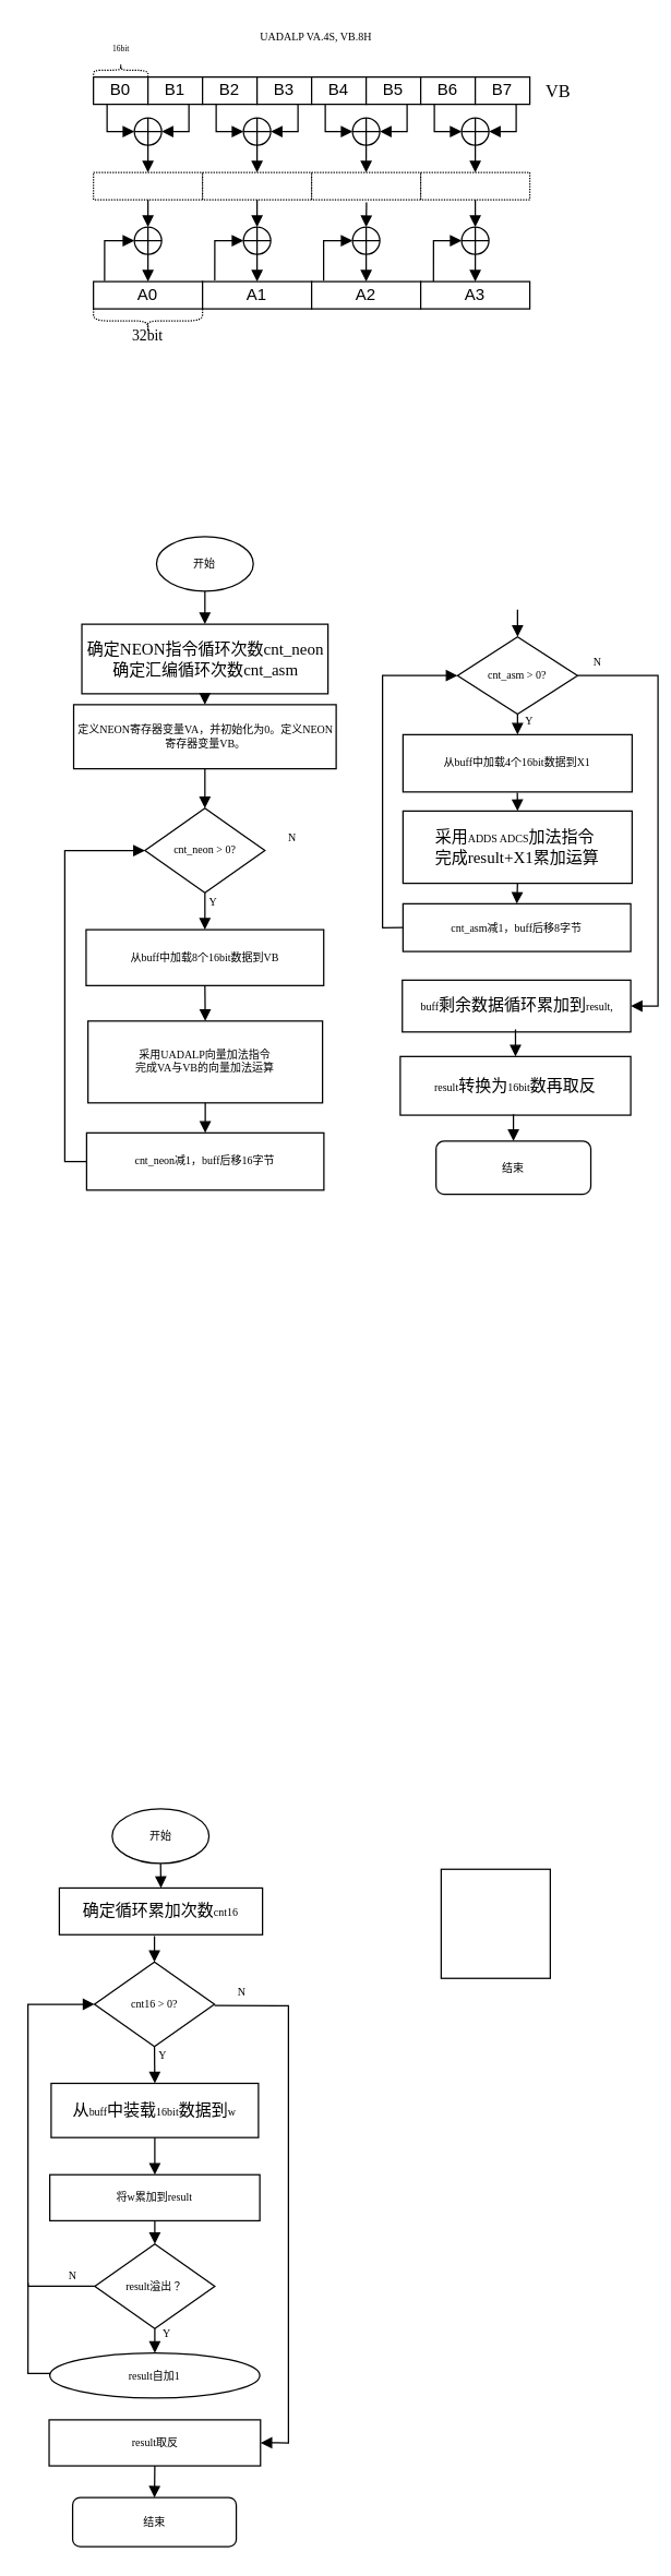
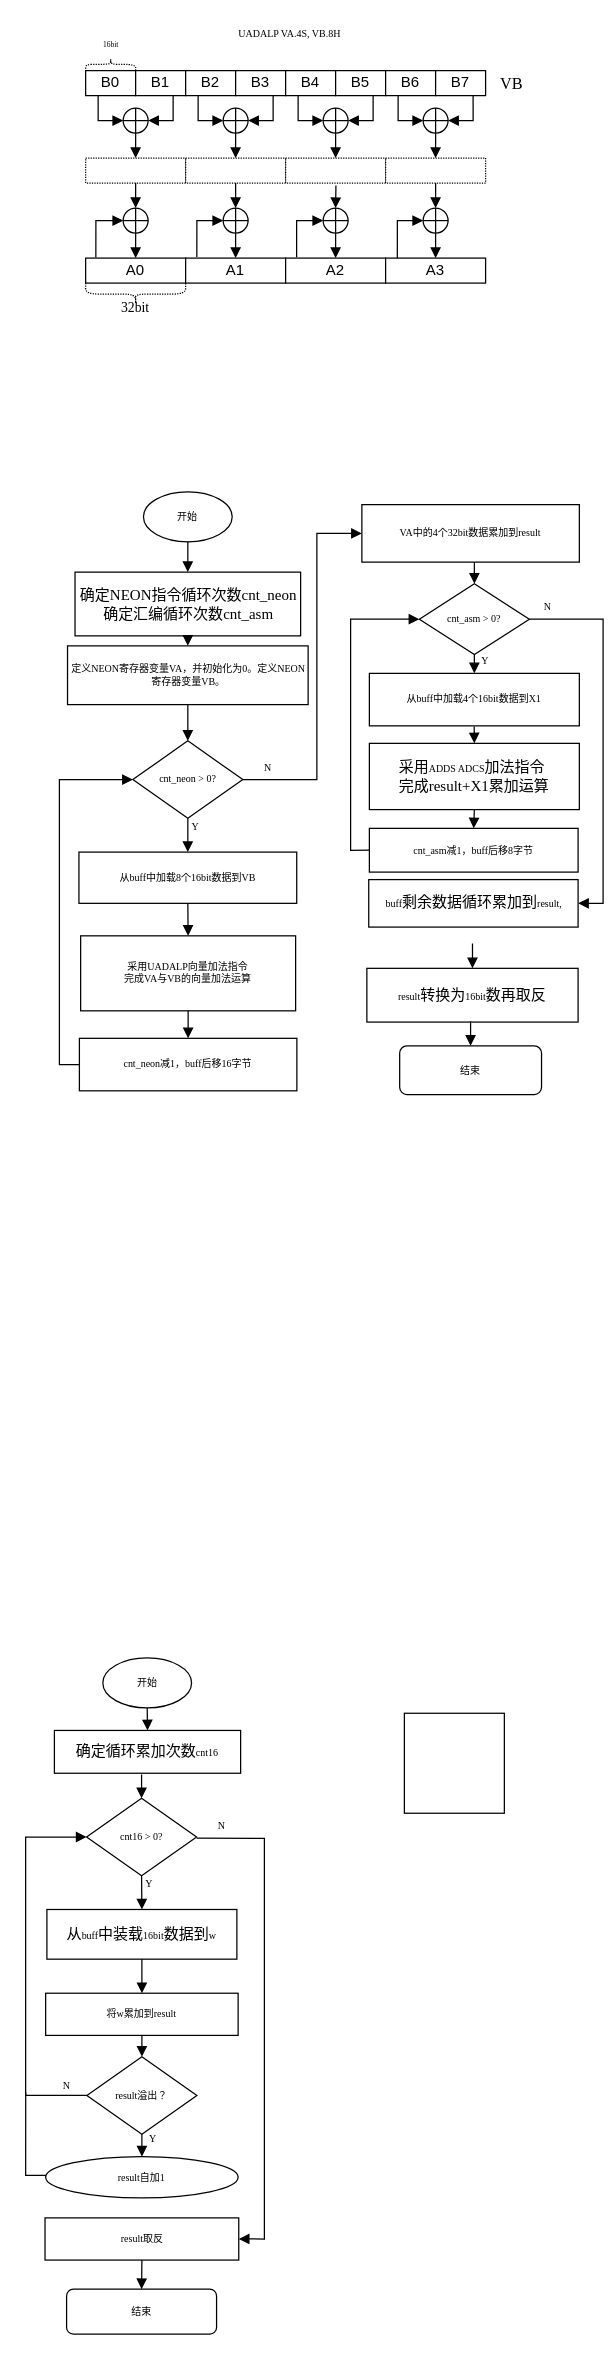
+ <mxCell id="94" value="VA中的4个32bit数据累加到result" style="rounded=0;whiteSpace=wrap;html=1;fontFamily=Times New Roman;fontSize=8;fontColor=#000000;align=center;" parent="1" vertex="1"><mxGeometry x="289" y="403.25" width="174" height="46" as="geometry" /></mxCell>
+ <mxCell id="93" style="edgeStyle=orthogonalEdgeStyle;rounded=0;orthogonalLoop=1;jettySize=auto;html=1;exitX=0;exitY=0.5;exitDx=0;exitDy=0;entryX=1;entryY=0.5;entryDx=0;entryDy=0;startArrow=block;startFill=1;endArrow=none;endFill=0;fontFamily=Times New Roman;fontSize=8;fontColor=#000000;" parent="1" source="94" target="69" edge="1"><mxGeometry relative="1" as="geometry"><Array as="points"><mxPoint x="253" y="426.25" /><mxPoint x="253" y="623.25" /></Array></mxGeometry></mxCell>
- <mxCell id="88" value="&lt;p class=&quot;MsoNormal&quot; style=&quot;margin: 0pt 0pt 0.0pt ; text-align: justify&quot;&gt;&lt;span&gt;buff&lt;/span&gt;&lt;span&gt;&lt;font face=&quot;楷体_GB2312&quot; style=&quot;font-size: 12px&quot;&gt;剩余数据循环累加到&lt;/font&gt;&lt;/span&gt;&lt;span&gt;result&lt;/span&gt;&lt;span&gt;,&lt;/span&gt;&lt;/p&gt;" style="rounded=0;whiteSpace=wrap;html=1;fontFamily=Times New Roman;fontSize=8;fontColor=#000000;align=center;" parent="1" vertex="1"><mxGeometry x="294.5" y="718.25" width="167.5" height="38" as="geometry" /></mxCell>
+ <mxCell id="88" value="&lt;p class=&quot;MsoNormal&quot; style=&quot;margin: 0pt 0pt 0.0pt ; text-align: justify&quot;&gt;&lt;span&gt;buff&lt;/span&gt;&lt;span&gt;&lt;font face=&quot;楷体_GB2312&quot; style=&quot;font-size: 12px&quot;&gt;剩余数据循环累加到&lt;/font&gt;&lt;/span&gt;&lt;span&gt;result&lt;/span&gt;&lt;span&gt;,&lt;/span&gt;&lt;/p&gt;" style="rounded=0;whiteSpace=wrap;html=1;fontFamily=Times New Roman;fontSize=8;fontColor=#000000;align=center;" parent="1" vertex="1"><mxGeometry x="294.5" y="703.25" width="167.5" height="38" as="geometry" /></mxCell>
